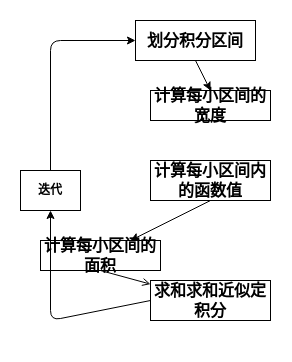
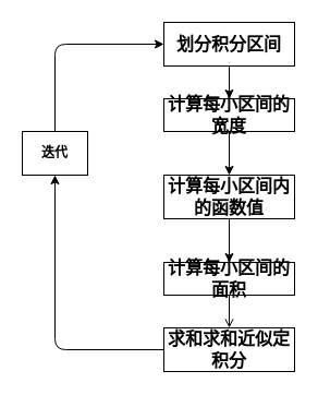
- <mxCell id="3" value="&lt;b&gt;&lt;span style=&quot;font-size:12.0pt;font-family:宋体;&lt;br/&gt;mso-bidi-font-family:宋体;mso-font-kerning:1.0pt;mso-ansi-language:EN-US;&lt;br/&gt;mso-fareast-language:ZH-CN;mso-bidi-language:AR-SA&quot;&gt;划分积分区间&lt;/span&gt;&lt;/b&gt;" style="whiteSpace=wrap;html=1;" vertex="1" parent="1"><mxGeometry x="135" y="20" width="120" height="40" as="geometry" /></mxCell>
+ <mxCell id="3" value="&lt;b&gt;&lt;span style=&quot;font-size:12.0pt;font-family:宋体;&lt;br/&gt;mso-bidi-font-family:宋体;mso-font-kerning:1.0pt;mso-ansi-language:EN-US;&lt;br/&gt;mso-fareast-language:ZH-CN;mso-bidi-language:AR-SA&quot;&gt;划分积分区间&lt;/span&gt;&lt;/b&gt;" style="whiteSpace=wrap;html=1;" vertex="1" parent="1"><mxGeometry x="150" y="20" width="120" height="40" as="geometry" /></mxCell>
+ <mxCell id="4" style="edgeStyle=none;html=1;exitX=0.5;exitY=1;exitDx=0;exitDy=0;" edge="1" parent="1" source="5" target="7"><mxGeometry relative="1" as="geometry" /></mxCell>
- <mxCell id="13" value="&lt;b&gt;迭代&lt;/b&gt;" style="whiteSpace=wrap;html=1;" vertex="1" parent="1"><mxGeometry x="20" y="170" width="60" height="40" as="geometry" /></mxCell>
+ <mxCell id="13" value="&lt;b&gt;迭代&lt;/b&gt;" style="whiteSpace=wrap;html=1;" vertex="1" parent="1"><mxGeometry x="20" y="120" width="60" height="40" as="geometry" /></mxCell>
- <mxCell id="9" value="&lt;b&gt;&lt;span style=&quot;font-size:12.0pt;font-family:宋体;&lt;br/&gt;mso-bidi-font-family:宋体;mso-font-kerning:1.0pt;mso-ansi-language:EN-US;&lt;br/&gt;mso-fareast-language:ZH-CN;mso-bidi-language:AR-SA&quot;&gt;计算每小区间的面积&lt;/span&gt;&lt;/b&gt;" style="whiteSpace=wrap;html=1;" vertex="1" parent="1"><mxGeometry x="40" y="240" width="120" height="30" as="geometry" /></mxCell>
+ <mxCell id="9" value="&lt;b&gt;&lt;span style=&quot;font-size:12.0pt;font-family:宋体;&lt;br/&gt;mso-bidi-font-family:宋体;mso-font-kerning:1.0pt;mso-ansi-language:EN-US;&lt;br/&gt;mso-fareast-language:ZH-CN;mso-bidi-language:AR-SA&quot;&gt;计算每小区间的面积&lt;/span&gt;&lt;/b&gt;" style="whiteSpace=wrap;html=1;" vertex="1" parent="1"><mxGeometry x="150" y="240" width="120" height="30" as="geometry" /></mxCell>
- <mxCell id="11" value="&lt;b&gt;&lt;span style=&quot;font-size:12.0pt;font-family:宋体;&lt;br/&gt;mso-bidi-font-family:宋体;mso-font-kerning:1.0pt;mso-ansi-language:EN-US;&lt;br/&gt;mso-fareast-language:ZH-CN;mso-bidi-language:AR-SA&quot;&gt;求和求和近似定积分&lt;/span&gt;&lt;/b&gt;" style="whiteSpace=wrap;html=1;" vertex="1" parent="1"><mxGeometry x="150" y="280" width="120" height="40" as="geometry" /></mxCell>
+ <mxCell id="11" value="&lt;b&gt;&lt;span style=&quot;font-size:12.0pt;font-family:宋体;&lt;br/&gt;mso-bidi-font-family:宋体;mso-font-kerning:1.0pt;mso-ansi-language:EN-US;&lt;br/&gt;mso-fareast-language:ZH-CN;mso-bidi-language:AR-SA&quot;&gt;求和求和近似定积分&lt;/span&gt;&lt;/b&gt;" style="whiteSpace=wrap;html=1;" vertex="1" parent="1"><mxGeometry x="150" y="300" width="120" height="40" as="geometry" /></mxCell>
